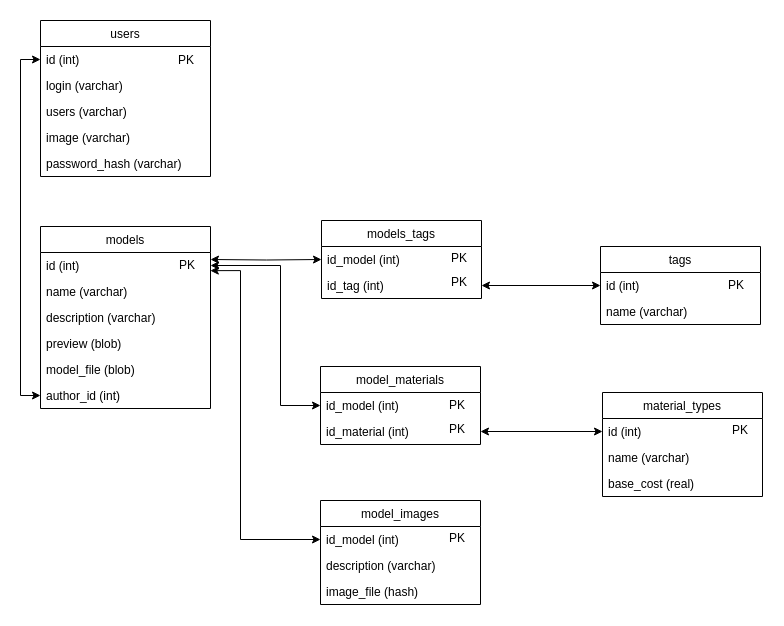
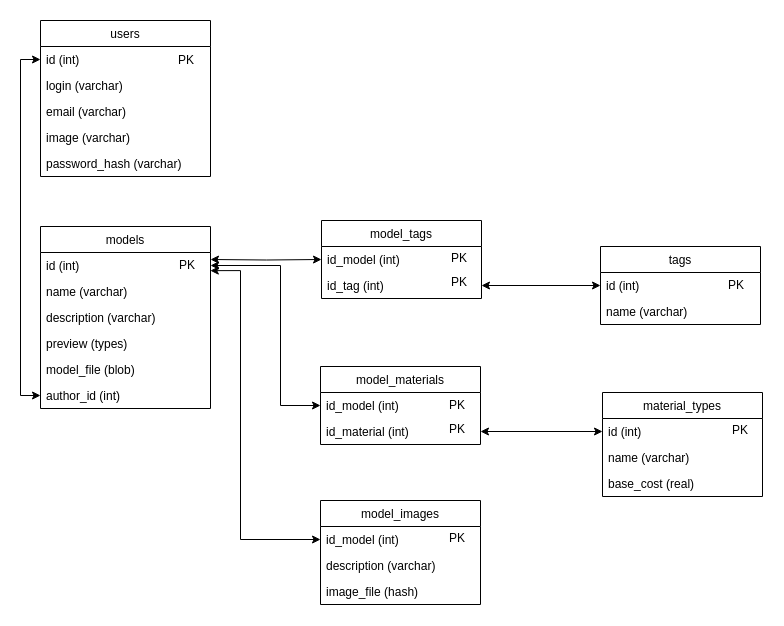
- <mxCell id="5" value="users (varchar)" style="text;strokeColor=none;fillColor=none;align=left;verticalAlign=top;spacingLeft=4;spacingRight=4;overflow=hidden;rotatable=0;points=[[0,0.5],[1,0.5]];portConstraint=eastwest;" vertex="1" parent="2"><mxGeometry y="78" width="170" height="26" as="geometry" /></mxCell>
+ <mxCell id="5" value="email (varchar)" style="text;strokeColor=none;fillColor=none;align=left;verticalAlign=top;spacingLeft=4;spacingRight=4;overflow=hidden;rotatable=0;points=[[0,0.5],[1,0.5]];portConstraint=eastwest;" vertex="1" parent="2"><mxGeometry y="78" width="170" height="26" as="geometry" /></mxCell>
- <mxCell id="19" value="models_tags" style="swimlane;fontStyle=0;childLayout=stackLayout;horizontal=1;startSize=26;fillColor=none;horizontalStack=0;resizeParent=1;resizeParentMax=0;resizeLast=0;collapsible=1;marginBottom=0;" vertex="1" parent="1"><mxGeometry x="321" y="220" width="160" height="78" as="geometry" /></mxCell>
+ <mxCell id="19" value="model_tags" style="swimlane;fontStyle=0;childLayout=stackLayout;horizontal=1;startSize=26;fillColor=none;horizontalStack=0;resizeParent=1;resizeParentMax=0;resizeLast=0;collapsible=1;marginBottom=0;" vertex="1" parent="1"><mxGeometry x="321" y="220" width="160" height="78" as="geometry" /></mxCell>
- <mxCell id="12" value="preview (blob)" style="text;strokeColor=none;fillColor=none;align=left;verticalAlign=top;spacingLeft=4;spacingRight=4;overflow=hidden;rotatable=0;points=[[0,0.5],[1,0.5]];portConstraint=eastwest;" vertex="1" parent="8"><mxGeometry y="104" width="170" height="26" as="geometry" /></mxCell>
+ <mxCell id="12" value="preview (types)" style="text;strokeColor=none;fillColor=none;align=left;verticalAlign=top;spacingLeft=4;spacingRight=4;overflow=hidden;rotatable=0;points=[[0,0.5],[1,0.5]];portConstraint=eastwest;" vertex="1" parent="8"><mxGeometry y="104" width="170" height="26" as="geometry" /></mxCell>
